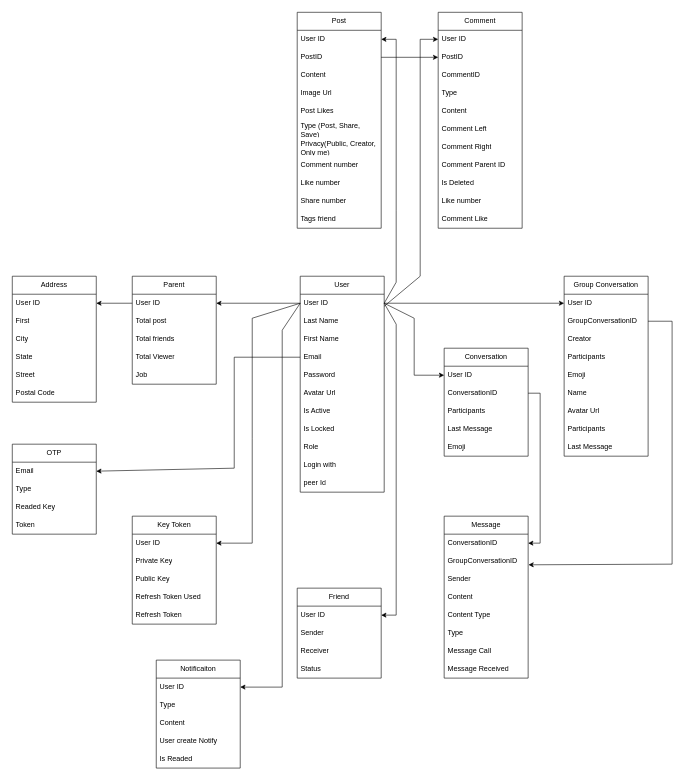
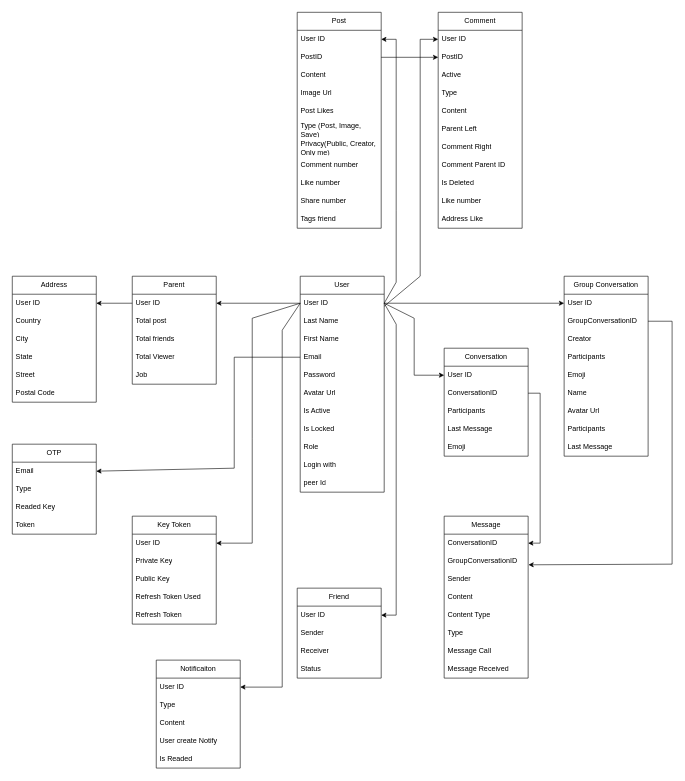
- <mxCell id="67" value="CommentID" style="text;strokeColor=none;fillColor=none;align=left;verticalAlign=middle;spacingLeft=4;spacingRight=4;overflow=hidden;points=[[0,0.5],[1,0.5]];portConstraint=eastwest;rotatable=0;whiteSpace=wrap;html=1;" parent="64" vertex="1"><mxGeometry y="90" width="140" height="30" as="geometry" /></mxCell>
+ <mxCell id="67" value="Active" style="text;strokeColor=none;fillColor=none;align=left;verticalAlign=middle;spacingLeft=4;spacingRight=4;overflow=hidden;points=[[0,0.5],[1,0.5]];portConstraint=eastwest;rotatable=0;whiteSpace=wrap;html=1;" parent="64" vertex="1"><mxGeometry y="90" width="140" height="30" as="geometry" /></mxCell>
- <mxCell id="33" value="Type (Post, Share, Save)" style="text;strokeColor=none;fillColor=none;align=left;verticalAlign=middle;spacingLeft=4;spacingRight=4;overflow=hidden;points=[[0,0.5],[1,0.5]];portConstraint=eastwest;rotatable=0;whiteSpace=wrap;html=1;" parent="27" vertex="1"><mxGeometry y="180" width="140" height="30" as="geometry" /></mxCell>
+ <mxCell id="33" value="Type (Post, Image, Save)" style="text;strokeColor=none;fillColor=none;align=left;verticalAlign=middle;spacingLeft=4;spacingRight=4;overflow=hidden;points=[[0,0.5],[1,0.5]];portConstraint=eastwest;rotatable=0;whiteSpace=wrap;html=1;" parent="27" vertex="1"><mxGeometry y="180" width="140" height="30" as="geometry" /></mxCell>
- <mxCell id="70" value="Comment Left" style="text;strokeColor=none;fillColor=none;align=left;verticalAlign=middle;spacingLeft=4;spacingRight=4;overflow=hidden;points=[[0,0.5],[1,0.5]];portConstraint=eastwest;rotatable=0;whiteSpace=wrap;html=1;" parent="64" vertex="1"><mxGeometry y="180" width="140" height="30" as="geometry" /></mxCell>
+ <mxCell id="70" value="Parent Left" style="text;strokeColor=none;fillColor=none;align=left;verticalAlign=middle;spacingLeft=4;spacingRight=4;overflow=hidden;points=[[0,0.5],[1,0.5]];portConstraint=eastwest;rotatable=0;whiteSpace=wrap;html=1;" parent="64" vertex="1"><mxGeometry y="180" width="140" height="30" as="geometry" /></mxCell>
- <mxCell id="75" value="Comment Like" style="text;strokeColor=none;fillColor=none;align=left;verticalAlign=middle;spacingLeft=4;spacingRight=4;overflow=hidden;points=[[0,0.5],[1,0.5]];portConstraint=eastwest;rotatable=0;whiteSpace=wrap;html=1;" parent="64" vertex="1"><mxGeometry y="330" width="140" height="30" as="geometry" /></mxCell>
+ <mxCell id="75" value="Address Like" style="text;strokeColor=none;fillColor=none;align=left;verticalAlign=middle;spacingLeft=4;spacingRight=4;overflow=hidden;points=[[0,0.5],[1,0.5]];portConstraint=eastwest;rotatable=0;whiteSpace=wrap;html=1;" parent="64" vertex="1"><mxGeometry y="330" width="140" height="30" as="geometry" /></mxCell>
- <mxCell id="22" value="First" style="text;strokeColor=none;fillColor=none;align=left;verticalAlign=middle;spacingLeft=4;spacingRight=4;overflow=hidden;points=[[0,0.5],[1,0.5]];portConstraint=eastwest;rotatable=0;whiteSpace=wrap;html=1;" parent="20" vertex="1"><mxGeometry y="60" width="140" height="30" as="geometry" /></mxCell>
+ <mxCell id="22" value="Country" style="text;strokeColor=none;fillColor=none;align=left;verticalAlign=middle;spacingLeft=4;spacingRight=4;overflow=hidden;points=[[0,0.5],[1,0.5]];portConstraint=eastwest;rotatable=0;whiteSpace=wrap;html=1;" parent="20" vertex="1"><mxGeometry y="60" width="140" height="30" as="geometry" /></mxCell>
